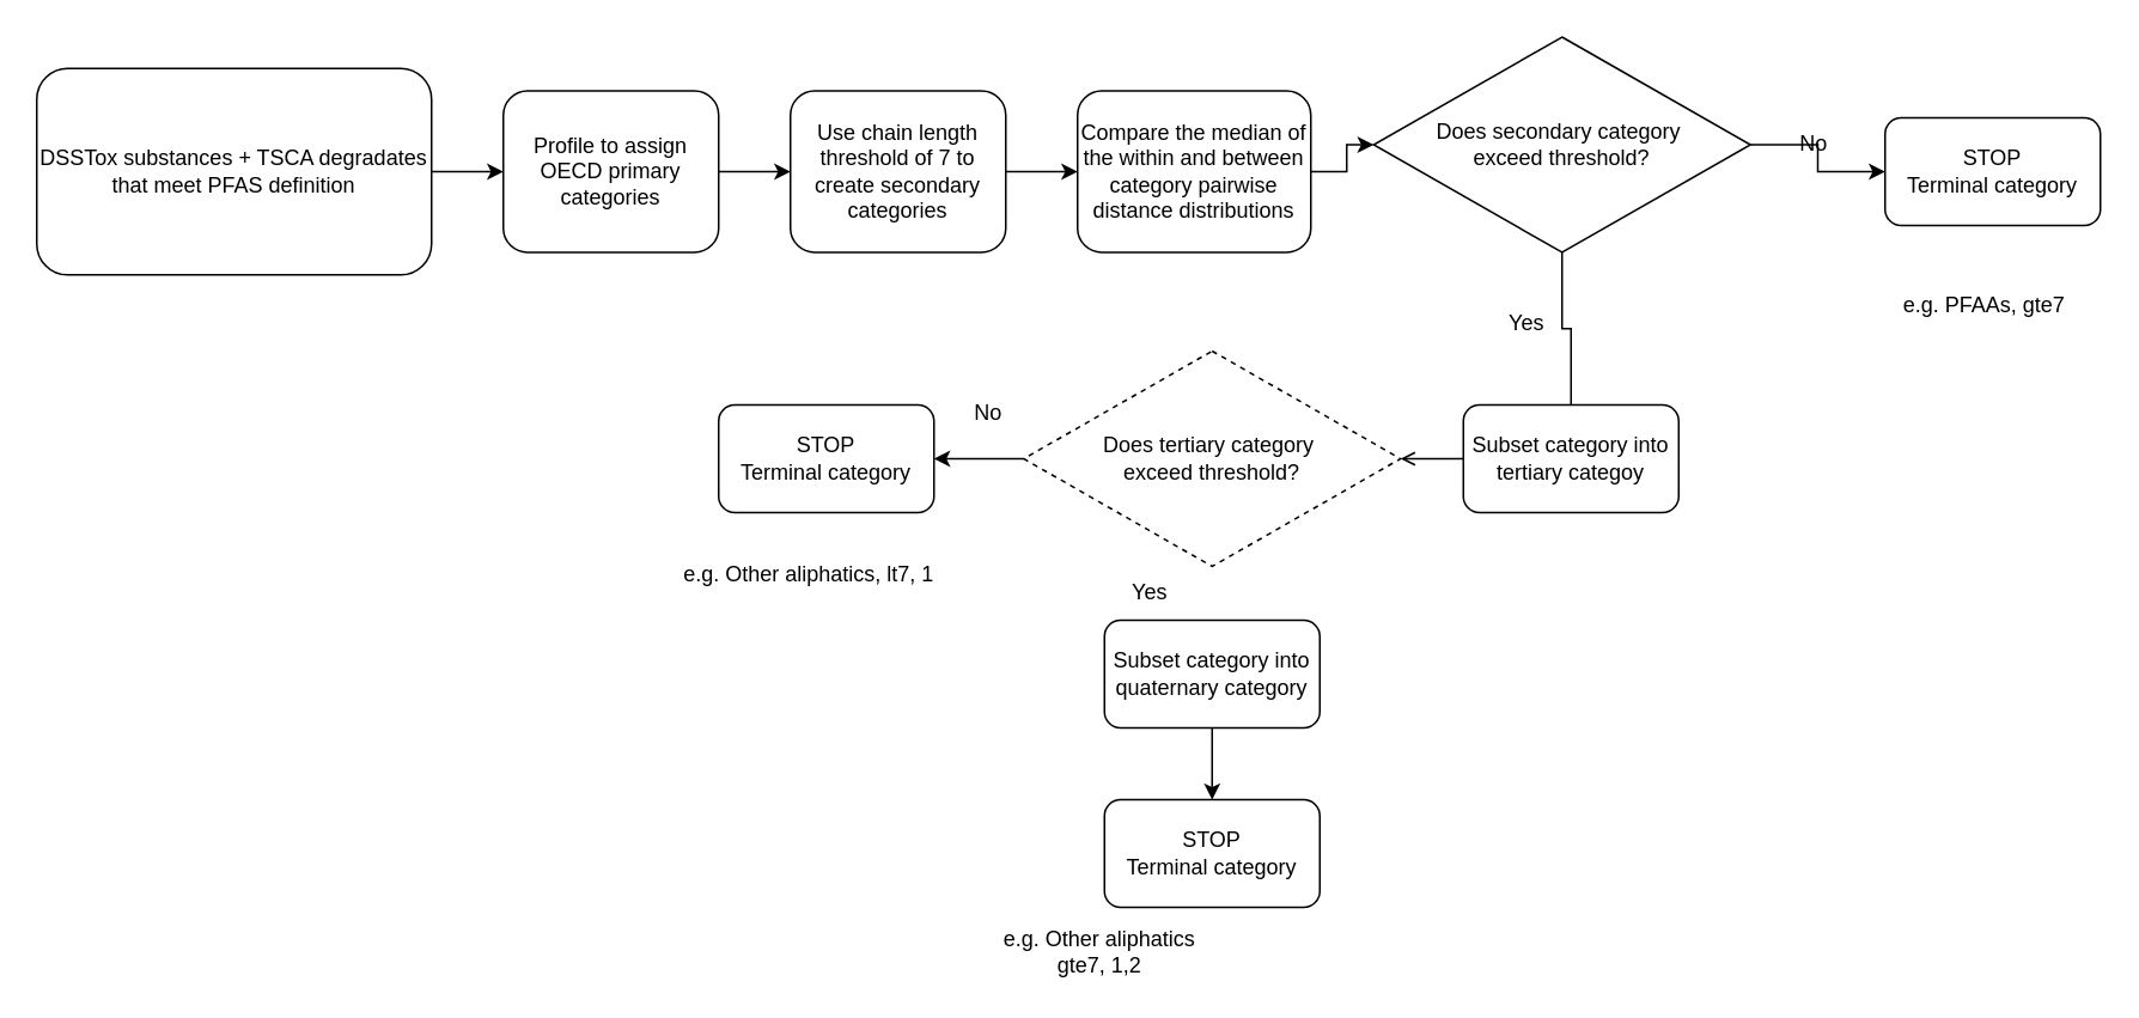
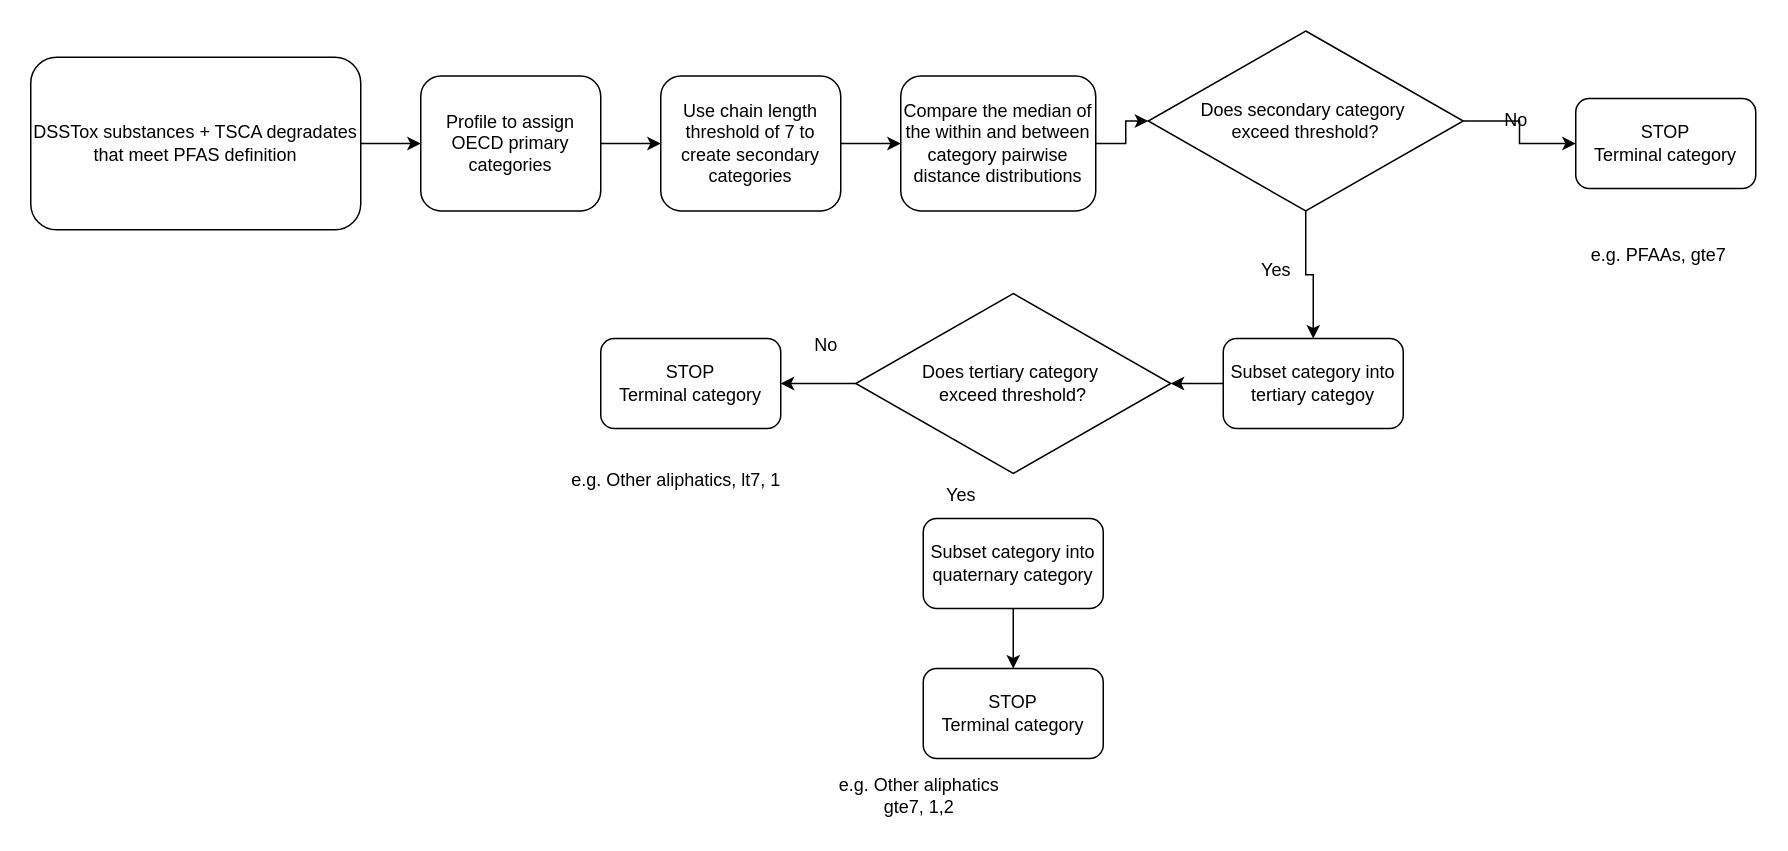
- <mxCell id="10" style="edgeStyle=orthogonalEdgeStyle;rounded=0;orthogonalLoop=1;jettySize=auto;html=1;exitX=0.5;exitY=1;exitDx=0;exitDy=0;entryX=0.5;entryY=0;entryDx=0;entryDy=0;endArrow=none;" edge="1" parent="1" source="12" target="14"><mxGeometry relative="1" as="geometry" /></mxCell>
+ <mxCell id="10" style="edgeStyle=orthogonalEdgeStyle;rounded=0;orthogonalLoop=1;jettySize=auto;html=1;exitX=0.5;exitY=1;exitDx=0;exitDy=0;entryX=0.5;entryY=0;entryDx=0;entryDy=0;" edge="1" parent="1" source="12" target="14"><mxGeometry relative="1" as="geometry" /></mxCell>
- <mxCell id="19" value="&lt;div&gt;Does tertiary category&amp;nbsp;&lt;/div&gt;&lt;div&gt;exceed threshold?&lt;/div&gt;" style="rhombus;whiteSpace=wrap;html=1;dashed=1;" vertex="1" parent="1"><mxGeometry x="570" y="195" width="210" height="120" as="geometry" /></mxCell>
+ <mxCell id="19" value="&lt;div&gt;Does tertiary category&amp;nbsp;&lt;/div&gt;&lt;div&gt;exceed threshold?&lt;/div&gt;" style="rhombus;whiteSpace=wrap;html=1;" vertex="1" parent="1"><mxGeometry x="570" y="195" width="210" height="120" as="geometry" /></mxCell>
- <mxCell id="13" style="edgeStyle=orthogonalEdgeStyle;rounded=0;orthogonalLoop=1;jettySize=auto;html=1;entryX=1;entryY=0.5;entryDx=0;entryDy=0;endArrow=open;" edge="1" parent="1" source="14" target="19"><mxGeometry relative="1" as="geometry" /></mxCell>
+ <mxCell id="13" style="edgeStyle=orthogonalEdgeStyle;rounded=0;orthogonalLoop=1;jettySize=auto;html=1;entryX=1;entryY=0.5;entryDx=0;entryDy=0;" edge="1" parent="1" source="14" target="19"><mxGeometry relative="1" as="geometry" /></mxCell>
